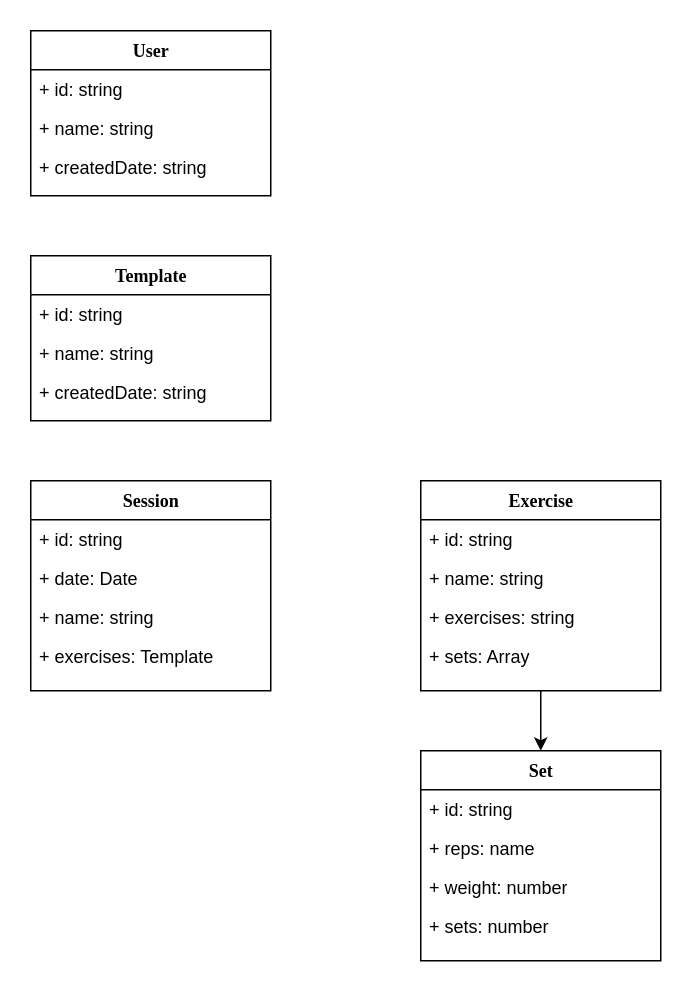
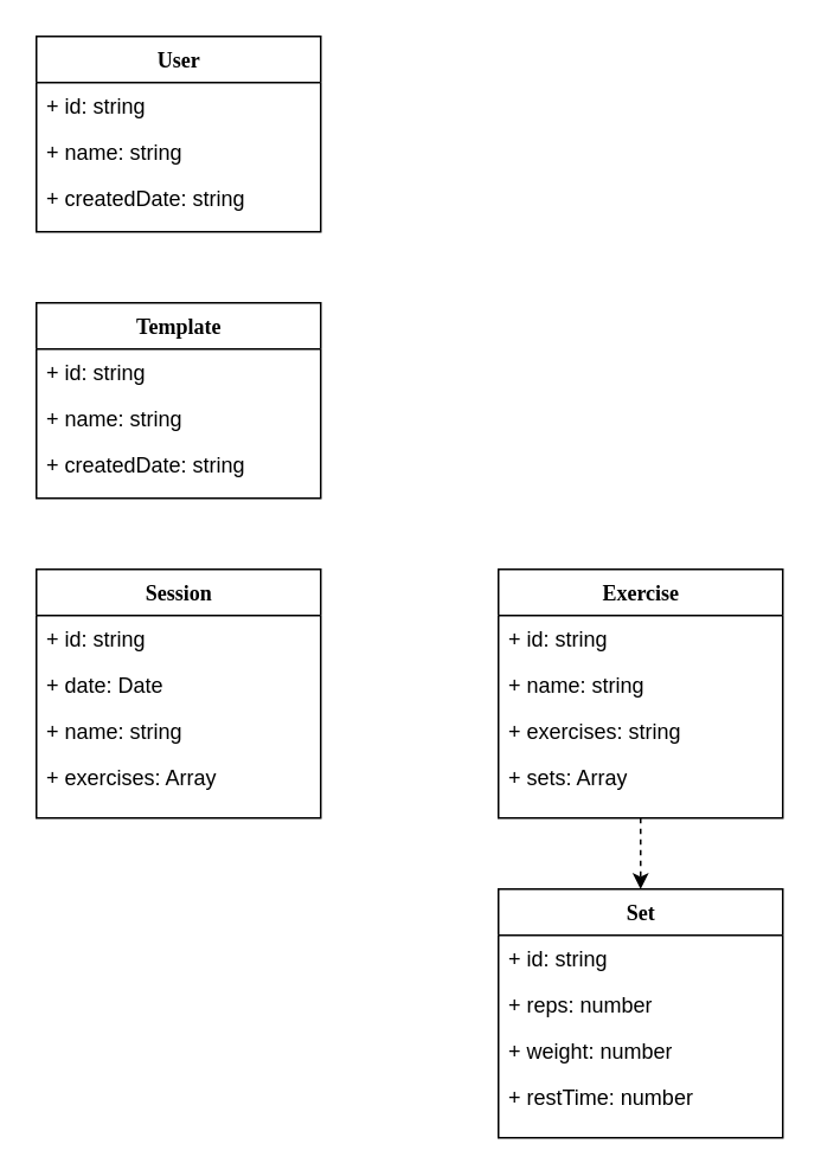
- <mxCell id="10" value="+ exercises: Template" style="text;html=1;strokeColor=none;fillColor=none;align=left;verticalAlign=top;spacingLeft=4;spacingRight=4;whiteSpace=wrap;overflow=hidden;rotatable=0;points=[[0,0.5],[1,0.5]];portConstraint=eastwest;" vertex="1" parent="6"><mxGeometry y="104" width="160" height="26" as="geometry" /></mxCell>
+ <mxCell id="10" value="+ exercises: Array" style="text;html=1;strokeColor=none;fillColor=none;align=left;verticalAlign=top;spacingLeft=4;spacingRight=4;whiteSpace=wrap;overflow=hidden;rotatable=0;points=[[0,0.5],[1,0.5]];portConstraint=eastwest;" vertex="1" parent="6"><mxGeometry y="104" width="160" height="26" as="geometry" /></mxCell>
- <mxCell id="11" style="edgeStyle=orthogonalEdgeStyle;rounded=0;orthogonalLoop=1;jettySize=auto;html=1;entryX=0.5;entryY=0;entryDx=0;entryDy=0;" edge="1" parent="1" source="12" target="17"><mxGeometry relative="1" as="geometry" /></mxCell>
+ <mxCell id="11" style="edgeStyle=orthogonalEdgeStyle;rounded=0;orthogonalLoop=1;jettySize=auto;html=1;entryX=0.5;entryY=0;entryDx=0;entryDy=0;dashed=1;" edge="1" parent="1" source="12" target="17"><mxGeometry relative="1" as="geometry" /></mxCell>
- <mxCell id="19" value="+ reps: name" style="text;html=1;strokeColor=none;fillColor=none;align=left;verticalAlign=top;spacingLeft=4;spacingRight=4;whiteSpace=wrap;overflow=hidden;rotatable=0;points=[[0,0.5],[1,0.5]];portConstraint=eastwest;" vertex="1" parent="17"><mxGeometry y="52" width="160" height="26" as="geometry" /></mxCell>
+ <mxCell id="19" value="+ reps: number" style="text;html=1;strokeColor=none;fillColor=none;align=left;verticalAlign=top;spacingLeft=4;spacingRight=4;whiteSpace=wrap;overflow=hidden;rotatable=0;points=[[0,0.5],[1,0.5]];portConstraint=eastwest;" vertex="1" parent="17"><mxGeometry y="52" width="160" height="26" as="geometry" /></mxCell>
- <mxCell id="21" value="+ sets: number" style="text;html=1;strokeColor=none;fillColor=none;align=left;verticalAlign=top;spacingLeft=4;spacingRight=4;whiteSpace=wrap;overflow=hidden;rotatable=0;points=[[0,0.5],[1,0.5]];portConstraint=eastwest;" vertex="1" parent="17"><mxGeometry y="104" width="160" height="26" as="geometry" /></mxCell>
+ <mxCell id="21" value="+ restTime: number" style="text;html=1;strokeColor=none;fillColor=none;align=left;verticalAlign=top;spacingLeft=4;spacingRight=4;whiteSpace=wrap;overflow=hidden;rotatable=0;points=[[0,0.5],[1,0.5]];portConstraint=eastwest;" vertex="1" parent="17"><mxGeometry y="104" width="160" height="26" as="geometry" /></mxCell>
